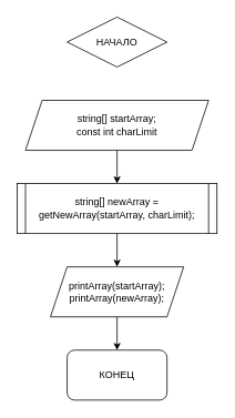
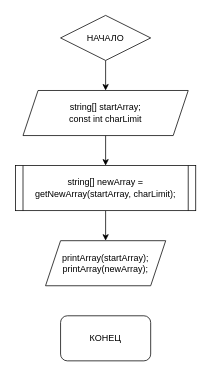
+ <mxCell id="2" style="edgeStyle=orthogonalEdgeStyle;rounded=0;orthogonalLoop=1;jettySize=auto;html=1;exitX=0.5;exitY=1;exitDx=0;exitDy=0;entryX=0.5;entryY=0;entryDx=0;entryDy=0;" edge="1" parent="1" source="3" target="5"><mxGeometry relative="1" as="geometry" /></mxCell>
- <mxCell id="9" style="edgeStyle=orthogonalEdgeStyle;rounded=0;orthogonalLoop=1;jettySize=auto;html=1;exitX=0.5;exitY=1;exitDx=0;exitDy=0;entryX=0.5;entryY=0;entryDx=0;entryDy=0;" edge="1" parent="1" source="10" target="8"><mxGeometry relative="1" as="geometry" /></mxCell>
